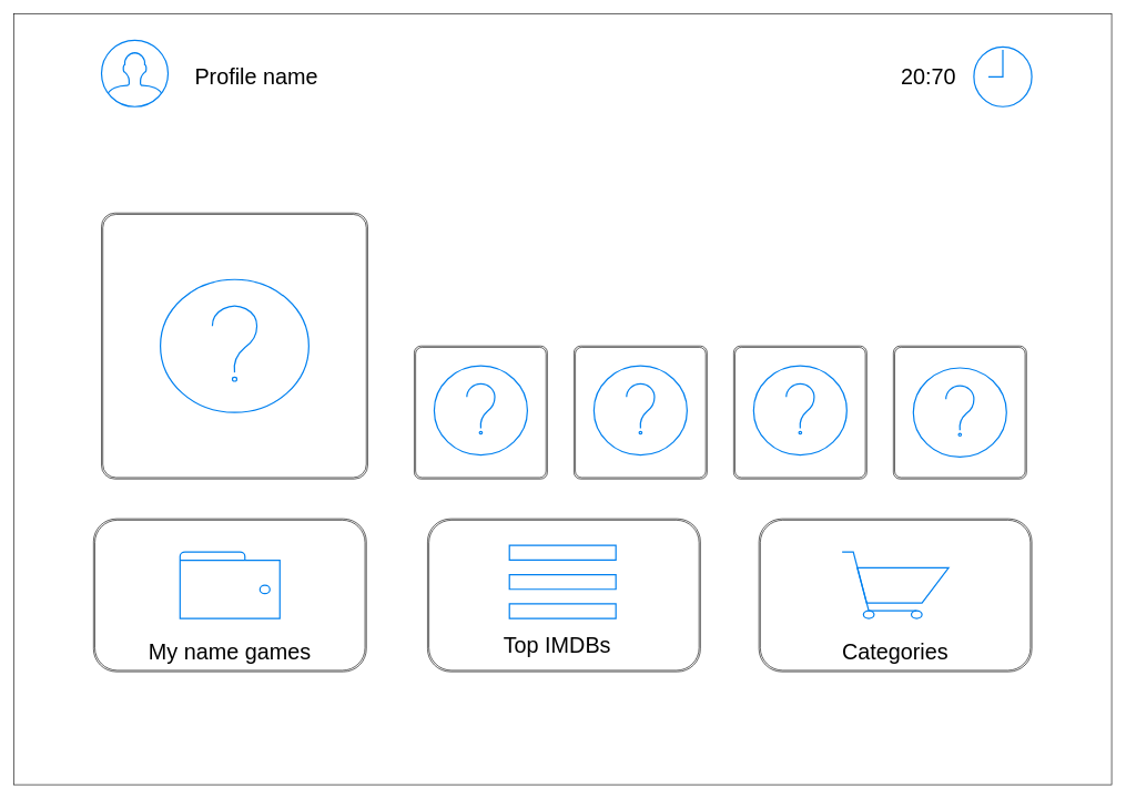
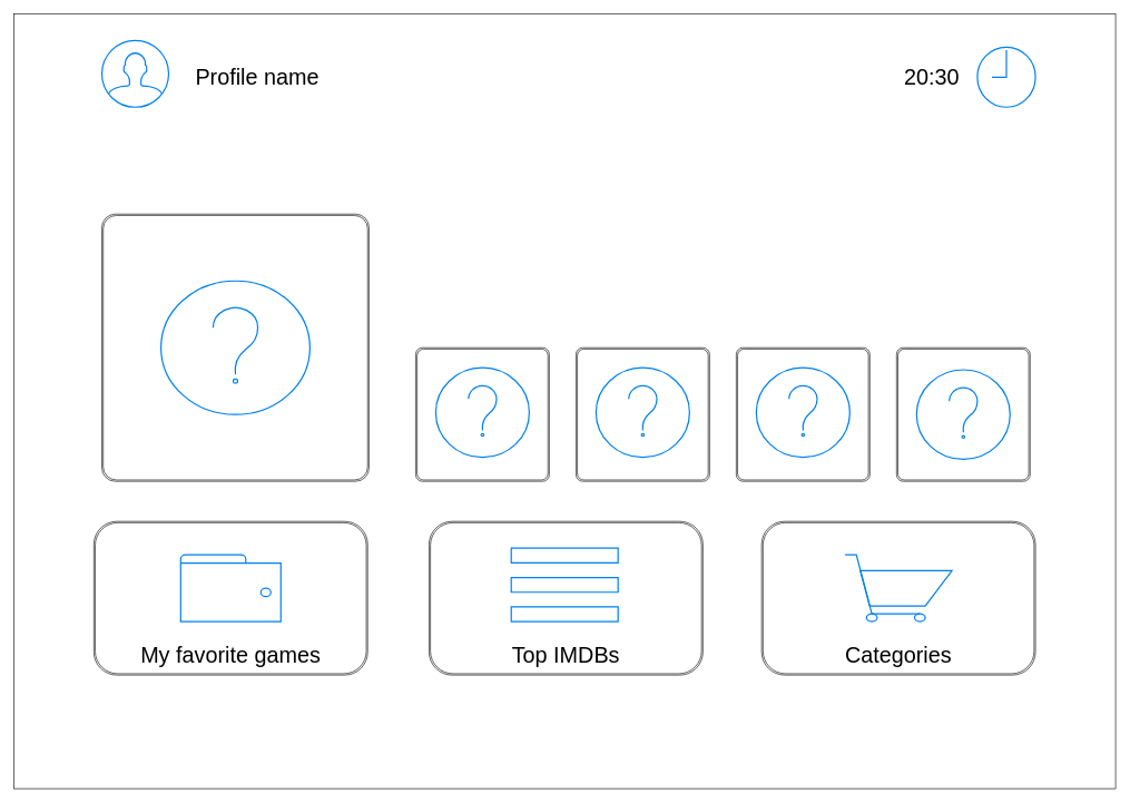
- <mxCell id="14" value="20:70" style="text;html=1;strokeColor=none;fillColor=none;align=center;verticalAlign=middle;whiteSpace=wrap;rounded=0;fontSize=33;" parent="1" vertex="1"><mxGeometry x="1270" y="100" width="250" height="30" as="geometry" /></mxCell>
+ <mxCell id="14" value="20:30" style="text;html=1;strokeColor=none;fillColor=none;align=center;verticalAlign=middle;whiteSpace=wrap;rounded=0;fontSize=33;" parent="1" vertex="1"><mxGeometry x="1270" y="100" width="250" height="30" as="geometry" /></mxCell>
- <mxCell id="16" value="Top IMDBs" style="text;html=1;strokeColor=none;fillColor=none;align=center;verticalAlign=middle;whiteSpace=wrap;rounded=0;fontSize=33;" parent="1" vertex="1"><mxGeometry x="652" y="940" width="370" height="60" as="geometry" /></mxCell>
+ <mxCell id="16" value="Top IMDBs" style="text;html=1;strokeColor=none;fillColor=none;align=center;verticalAlign=middle;whiteSpace=wrap;rounded=0;fontSize=33;" parent="1" vertex="1"><mxGeometry x="662" y="950" width="370" height="60" as="geometry" /></mxCell>
- <mxCell id="15" value="My name games" style="text;html=1;strokeColor=none;fillColor=none;align=center;verticalAlign=middle;whiteSpace=wrap;rounded=0;fontSize=33;" parent="1" vertex="1"><mxGeometry x="160" y="950" width="370" height="60" as="geometry" /></mxCell>
+ <mxCell id="15" value="My favorite games" style="text;html=1;strokeColor=none;fillColor=none;align=center;verticalAlign=middle;whiteSpace=wrap;rounded=0;fontSize=33;" parent="1" vertex="1"><mxGeometry x="160" y="950" width="370" height="60" as="geometry" /></mxCell>
